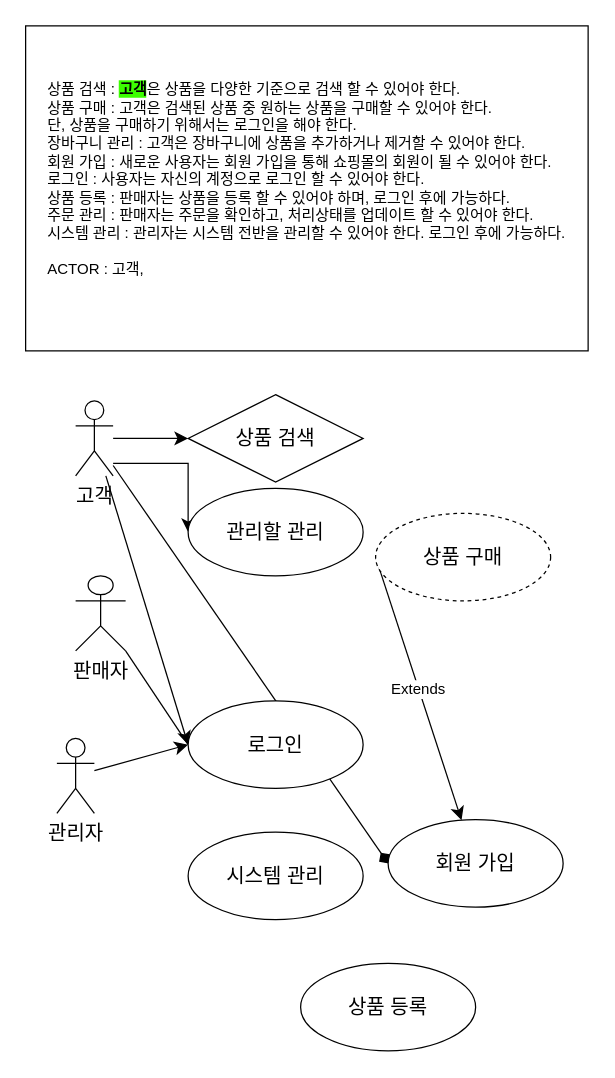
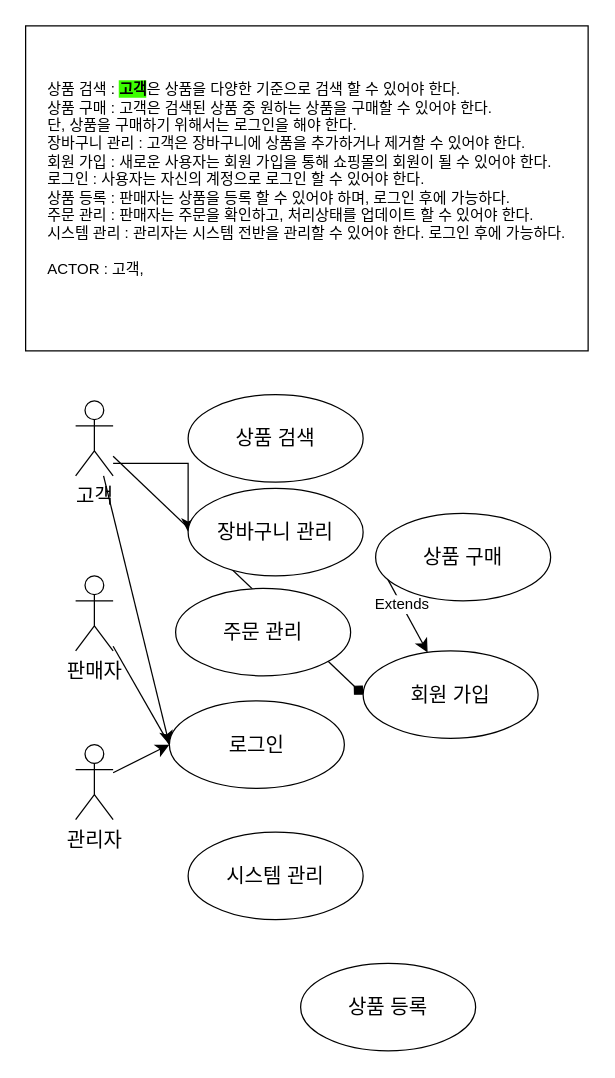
- <mxCell id="3" style="edgeStyle=none;curved=1;rounded=0;orthogonalLoop=1;jettySize=auto;html=1;entryX=0;entryY=0.5;entryDx=0;entryDy=0;fontSize=12;startSize=8;endSize=8;" edge="1" parent="1" source="7" target="12"><mxGeometry relative="1" as="geometry" /></mxCell>
- <mxCell id="12" value="상품 검색" style="rhombus;whiteSpace=wrap;html=1;fontSize=16;" vertex="1" parent="1"><mxGeometry x="150" y="315" width="140" height="70" as="geometry" /></mxCell>
+ <mxCell id="12" value="상품 검색" style="ellipse;whiteSpace=wrap;html=1;fontSize=16;" vertex="1" parent="1"><mxGeometry x="150" y="315" width="140" height="70" as="geometry" /></mxCell>
- <mxCell id="15" value="관리할 관리" style="ellipse;whiteSpace=wrap;html=1;fontSize=16;" vertex="1" parent="1"><mxGeometry x="150" y="390" width="140" height="70" as="geometry" /></mxCell>
+ <mxCell id="15" value="장바구니 관리" style="ellipse;whiteSpace=wrap;html=1;fontSize=16;" vertex="1" parent="1"><mxGeometry x="150" y="390" width="140" height="70" as="geometry" /></mxCell>
- <mxCell id="14" value="상품 구매" style="ellipse;whiteSpace=wrap;html=1;fontSize=16;dashed=1;" vertex="1" parent="1"><mxGeometry x="300" y="410" width="140" height="70" as="geometry" /></mxCell>
+ <mxCell id="14" value="상품 구매" style="ellipse;whiteSpace=wrap;html=1;fontSize=16;" vertex="1" parent="1"><mxGeometry x="300" y="410" width="140" height="70" as="geometry" /></mxCell>
- <mxCell id="9" value="판매자" style="shape=umlActor;verticalLabelPosition=bottom;verticalAlign=top;html=1;fontSize=16;" vertex="1" parent="1"><mxGeometry x="60" y="460" width="40" height="60" as="geometry" /></mxCell>
+ <mxCell id="9" value="판매자" style="shape=umlActor;verticalLabelPosition=bottom;verticalAlign=top;html=1;fontSize=16;" vertex="1" parent="1"><mxGeometry x="60" y="460" width="30" height="60" as="geometry" /></mxCell>
+ <mxCell id="19" value="주문 관리" style="ellipse;whiteSpace=wrap;html=1;fontSize=16;" vertex="1" parent="1"><mxGeometry x="140" y="470" width="140" height="70" as="geometry" /></mxCell>
- <mxCell id="17" value="로그인" style="ellipse;whiteSpace=wrap;html=1;fontSize=16;" vertex="1" parent="1"><mxGeometry x="150" y="560" width="140" height="70" as="geometry" /></mxCell>
+ <mxCell id="17" value="로그인" style="ellipse;whiteSpace=wrap;html=1;fontSize=16;" vertex="1" parent="1"><mxGeometry x="135" y="560" width="140" height="70" as="geometry" /></mxCell>
- <mxCell id="11" value="관리자" style="shape=umlActor;verticalLabelPosition=bottom;verticalAlign=top;html=1;fontSize=16;" vertex="1" parent="1"><mxGeometry x="45" y="590" width="30" height="60" as="geometry" /></mxCell>
+ <mxCell id="11" value="관리자" style="shape=umlActor;verticalLabelPosition=bottom;verticalAlign=top;html=1;fontSize=16;" vertex="1" parent="1"><mxGeometry x="60" y="595" width="30" height="60" as="geometry" /></mxCell>
- <mxCell id="16" value="회원 가입" style="ellipse;whiteSpace=wrap;html=1;fontSize=16;" vertex="1" parent="1"><mxGeometry x="310" y="655" width="140" height="70" as="geometry" /></mxCell>
+ <mxCell id="16" value="회원 가입" style="ellipse;whiteSpace=wrap;html=1;fontSize=16;" vertex="1" parent="1"><mxGeometry x="290" y="520" width="140" height="70" as="geometry" /></mxCell>
